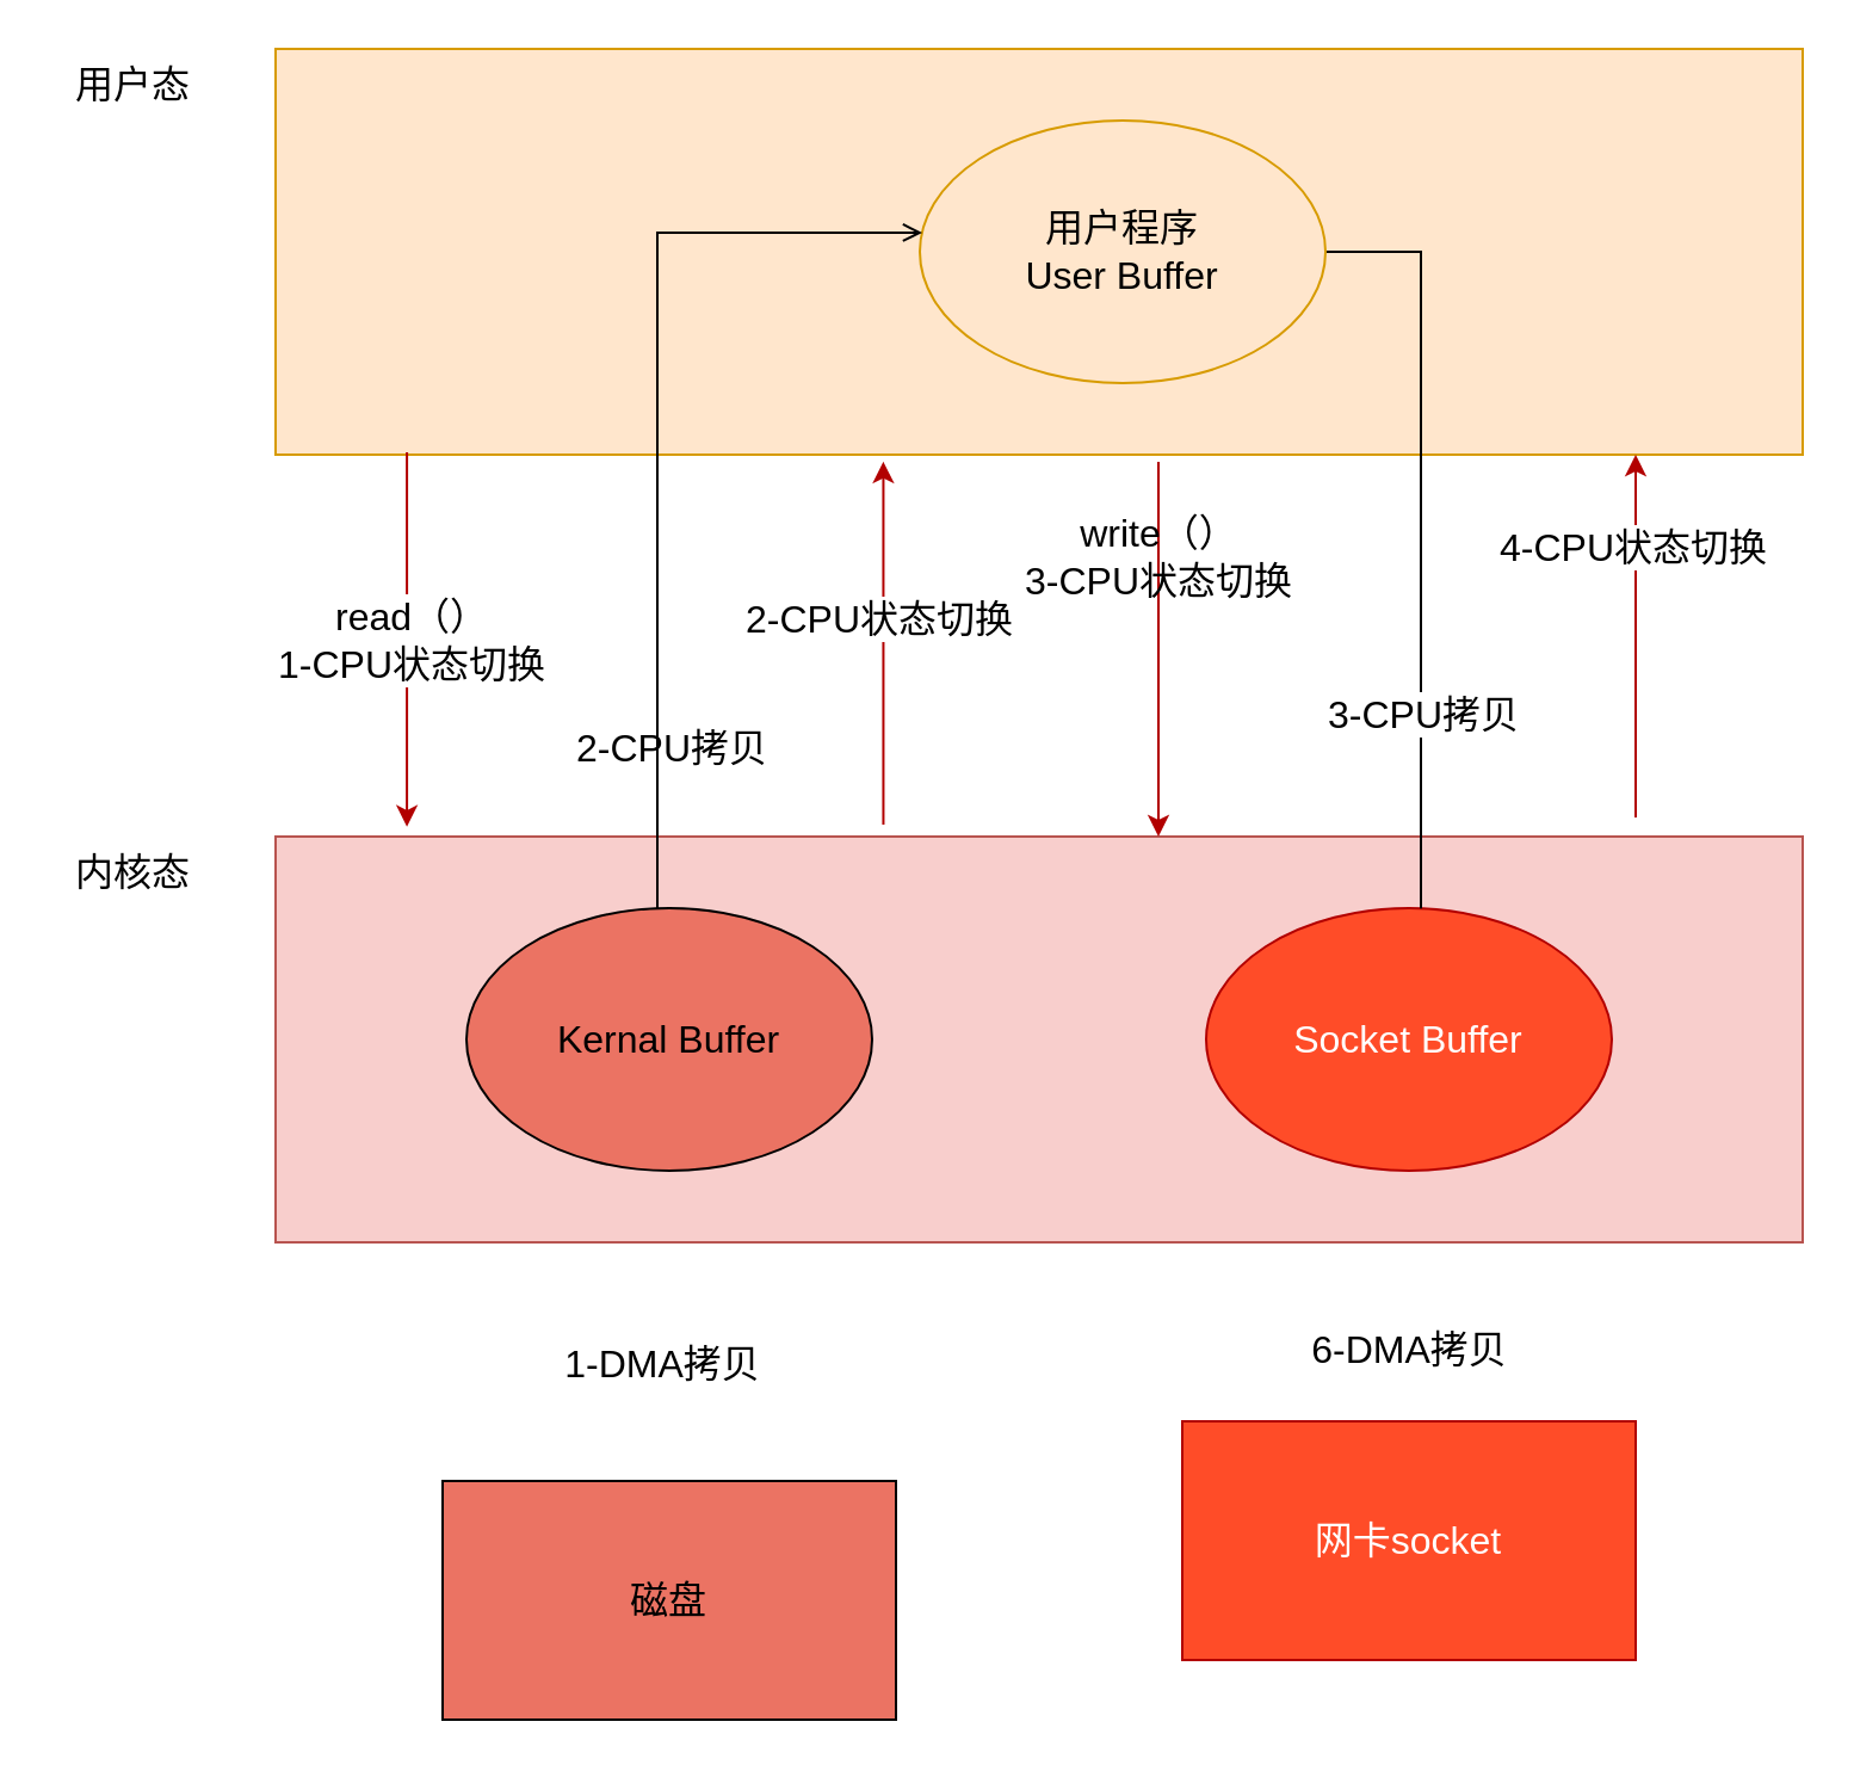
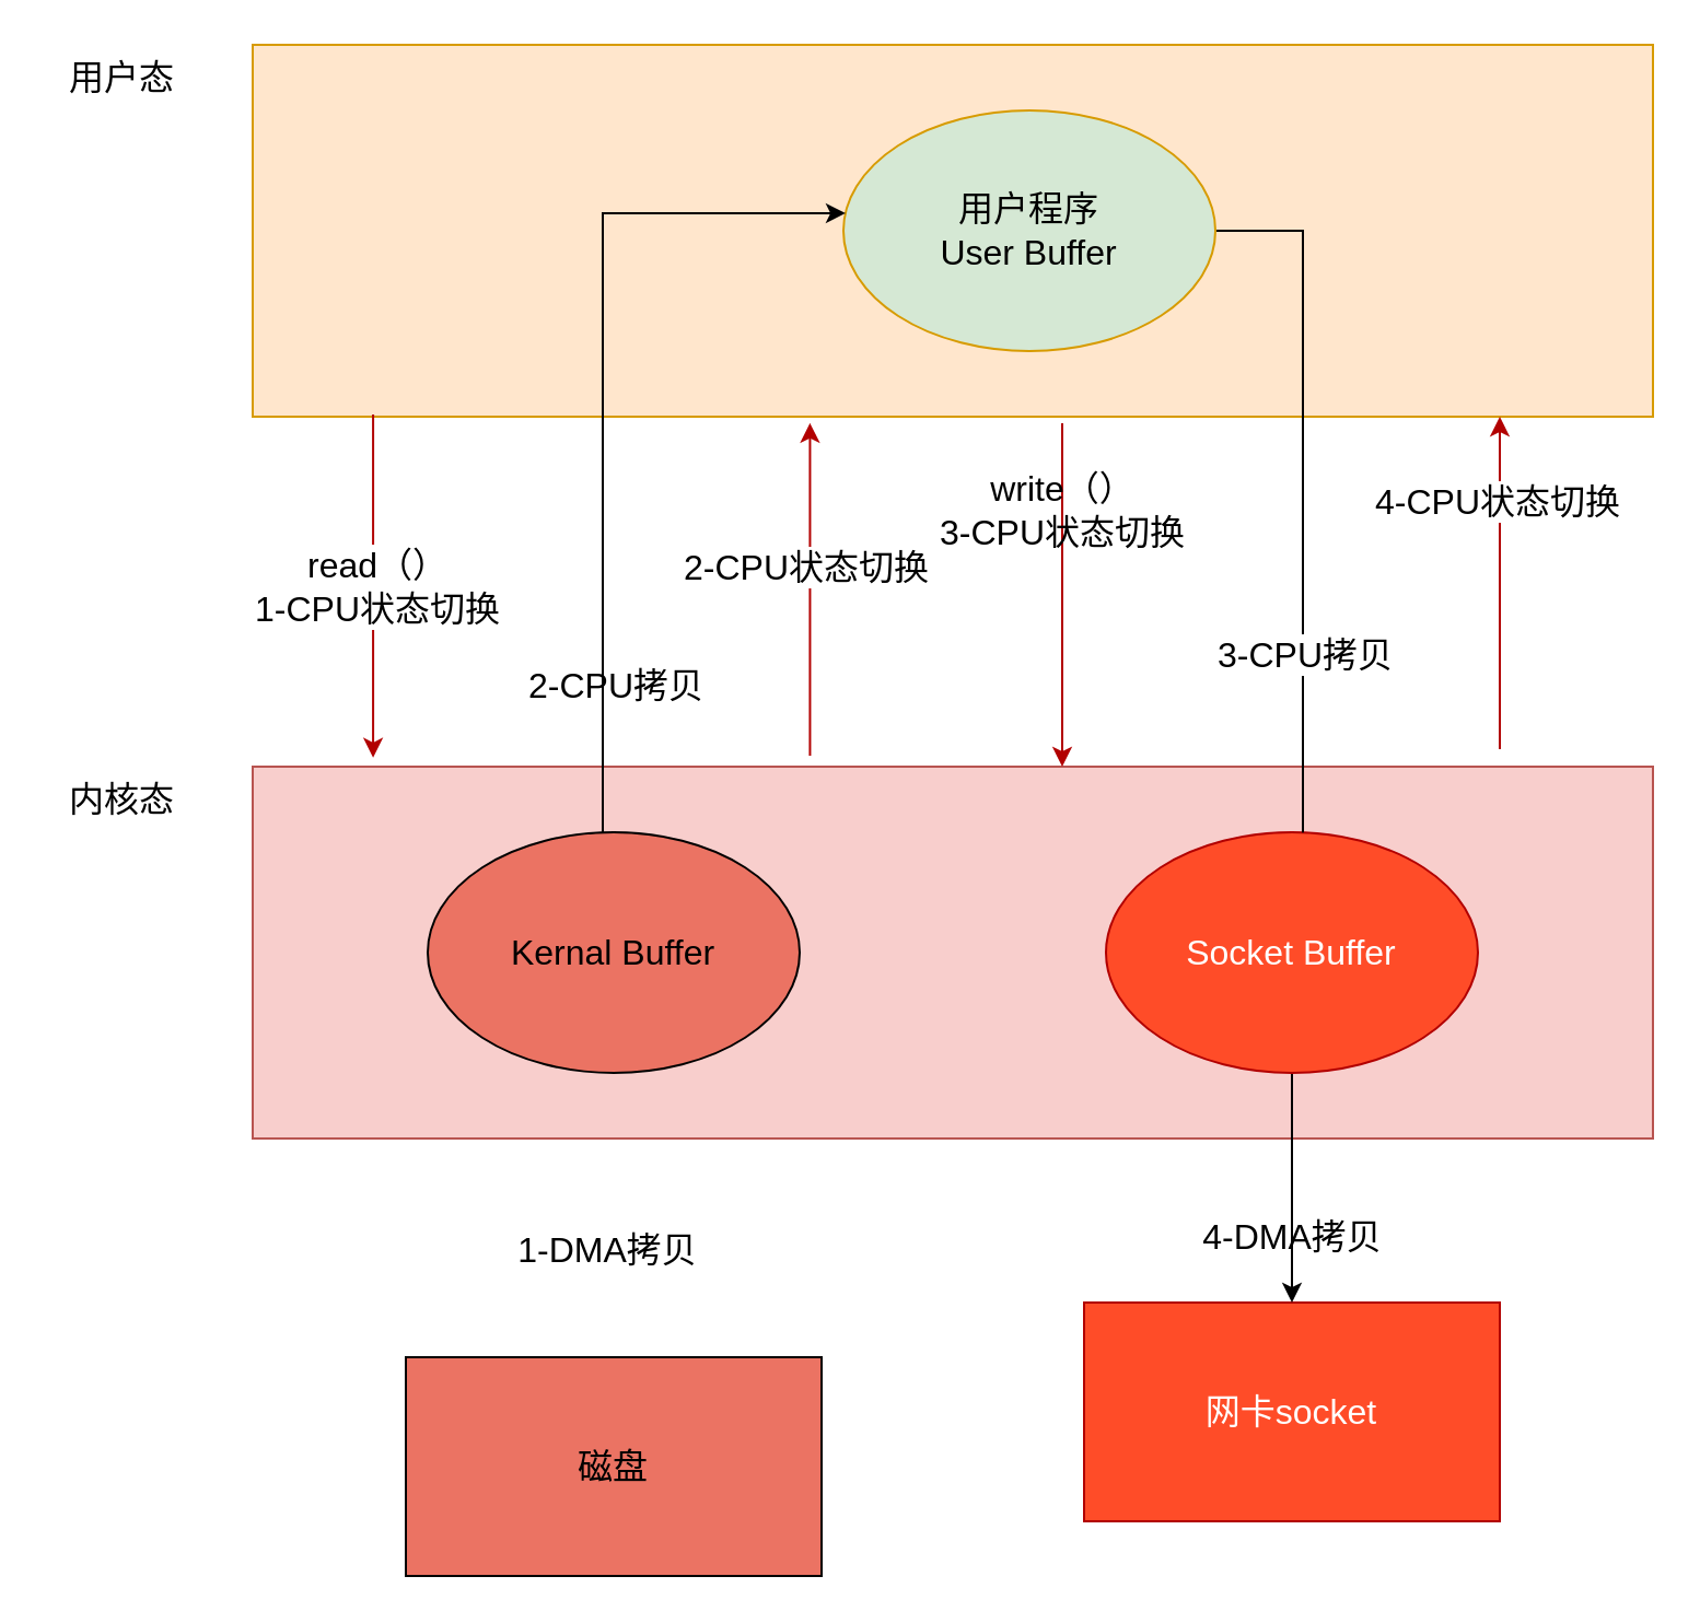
- <mxCell id="23" style="edgeStyle=orthogonalEdgeStyle;rounded=0;orthogonalLoop=1;jettySize=auto;html=1;entryX=0.006;entryY=0.427;entryDx=0;entryDy=0;entryPerimeter=0;fontSize=16;endArrow=open;" edge="1" parent="1" source="6" target="10"><mxGeometry relative="1" as="geometry"><Array as="points"><mxPoint x="275" y="97" /></Array></mxGeometry></mxCell>
+ <mxCell id="23" style="edgeStyle=orthogonalEdgeStyle;rounded=0;orthogonalLoop=1;jettySize=auto;html=1;entryX=0.006;entryY=0.427;entryDx=0;entryDy=0;entryPerimeter=0;fontSize=16;" edge="1" parent="1" source="6" target="10"><mxGeometry relative="1" as="geometry"><Array as="points"><mxPoint x="275" y="97" /></Array></mxGeometry></mxCell>
- <mxCell id="10" value="用户程序&lt;div&gt;User Buffer&lt;/div&gt;" style="ellipse;whiteSpace=wrap;html=1;fillColor=#ffe6cc;strokeColor=#d79b00;fontSize=16;" vertex="1" parent="1"><mxGeometry x="385" y="50" width="170" height="110" as="geometry" /></mxCell>
+ <mxCell id="10" value="用户程序&lt;div&gt;User Buffer&lt;/div&gt;" style="ellipse;whiteSpace=wrap;html=1;fillColor=#d5e8d4;strokeColor=#d79b00;fontSize=16;" vertex="1" parent="1"><mxGeometry x="385" y="50" width="170" height="110" as="geometry" /></mxCell>
+ <mxCell id="7" style="edgeStyle=orthogonalEdgeStyle;rounded=0;orthogonalLoop=1;jettySize=auto;html=1;entryX=0.5;entryY=0;entryDx=0;entryDy=0;fontSize=16;" edge="1" parent="1" source="8" target="5"><mxGeometry relative="1" as="geometry" /></mxCell>
- <mxCell id="22" value="6-DMA拷贝" style="text;html=1;align=center;verticalAlign=middle;resizable=0;points=[];autosize=1;strokeColor=none;fillColor=none;fontSize=16;" vertex="1" parent="1"><mxGeometry x="535" y="550" width="110" height="30" as="geometry" /></mxCell>
+ <mxCell id="22" value="4-DMA拷贝" style="text;html=1;align=center;verticalAlign=middle;resizable=0;points=[];autosize=1;strokeColor=none;fillColor=none;fontSize=16;" vertex="1" parent="1"><mxGeometry x="535" y="550" width="110" height="30" as="geometry" /></mxCell>
